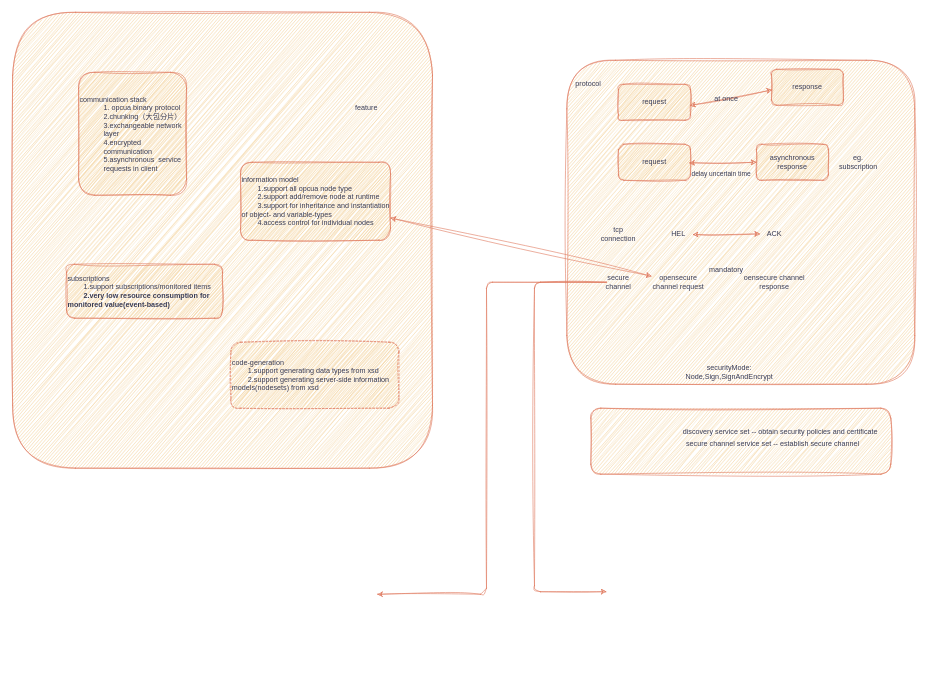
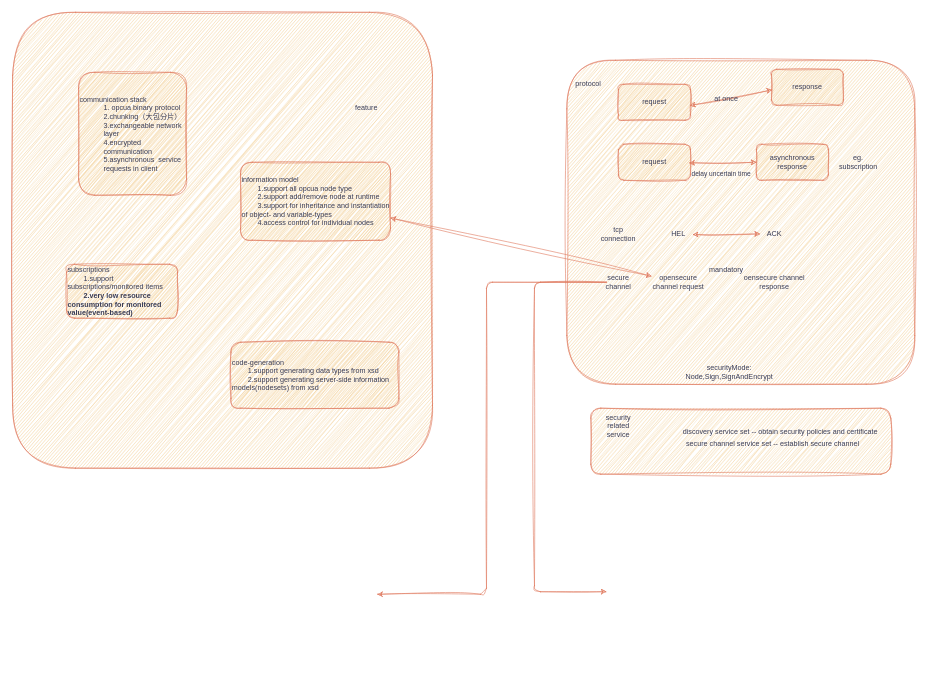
- <mxCell id="6" value="subscriptions&lt;div&gt;&lt;span style=&quot;white-space: pre;&quot;&gt;&#09;&lt;/span&gt;1.support subscriptions/monitored items&lt;br&gt;&lt;/div&gt;&lt;div&gt;&lt;b&gt;&lt;span style=&quot;white-space: pre;&quot;&gt;&#09;&lt;/span&gt;2.very low resource consumption for monitored value(event-based)&lt;/b&gt;&lt;br&gt;&lt;/div&gt;" style="rounded=1;whiteSpace=wrap;html=1;align=left;sketch=1;curveFitting=1;jiggle=2;labelBackgroundColor=none;fillColor=#F2CC8F;strokeColor=#E07A5F;fontColor=#393C56;" parent="1" vertex="1"><mxGeometry x="110" y="440" width="260" height="90" as="geometry" /></mxCell>
+ <mxCell id="6" value="subscriptions&lt;div&gt;&lt;span style=&quot;white-space: pre;&quot;&gt;&#09;&lt;/span&gt;1.support subscriptions/monitored items&lt;br&gt;&lt;/div&gt;&lt;div&gt;&lt;b&gt;&lt;span style=&quot;white-space: pre;&quot;&gt;&#09;&lt;/span&gt;2.very low resource consumption for monitored value(event-based)&lt;/b&gt;&lt;br&gt;&lt;/div&gt;" style="rounded=1;whiteSpace=wrap;html=1;align=left;sketch=1;curveFitting=1;jiggle=2;labelBackgroundColor=none;fillColor=#F2CC8F;strokeColor=#E07A5F;fontColor=#393C56;" parent="1" vertex="1"><mxGeometry x="110" y="440" width="185" height="90" as="geometry" /></mxCell>
- <mxCell id="7" value="code-generation&lt;div&gt;&lt;span style=&quot;white-space: pre;&quot;&gt;&#09;&lt;/span&gt;1.support generating data types from xsd&lt;br&gt;&lt;/div&gt;&lt;div&gt;&lt;span style=&quot;white-space: pre;&quot;&gt;&#09;&lt;/span&gt;2.support generating server-side information models(nodesets) from xsd&lt;br&gt;&lt;/div&gt;" style="rounded=1;whiteSpace=wrap;html=1;align=left;sketch=1;curveFitting=1;jiggle=2;labelBackgroundColor=none;fillColor=#F2CC8F;strokeColor=#E07A5F;fontColor=#393C56;dashed=1;" parent="1" vertex="1"><mxGeometry x="384" y="570" width="280" height="110" as="geometry" /></mxCell>
+ <mxCell id="7" value="code-generation&lt;div&gt;&lt;span style=&quot;white-space: pre;&quot;&gt;&#09;&lt;/span&gt;1.support generating data types from xsd&lt;br&gt;&lt;/div&gt;&lt;div&gt;&lt;span style=&quot;white-space: pre;&quot;&gt;&#09;&lt;/span&gt;2.support generating server-side information models(nodesets) from xsd&lt;br&gt;&lt;/div&gt;" style="rounded=1;whiteSpace=wrap;html=1;align=left;sketch=1;curveFitting=1;jiggle=2;labelBackgroundColor=none;fillColor=#F2CC8F;strokeColor=#E07A5F;fontColor=#393C56;" parent="1" vertex="1"><mxGeometry x="384" y="570" width="280" height="110" as="geometry" /></mxCell>
+ <mxCell id="34" value="security related service" style="text;html=1;align=center;verticalAlign=middle;whiteSpace=wrap;rounded=1;sketch=1;curveFitting=1;jiggle=2;labelBackgroundColor=none;fontColor=#393C56;" parent="1" vertex="1"><mxGeometry x="1010" y="700" width="40" height="20" as="geometry" /></mxCell>
